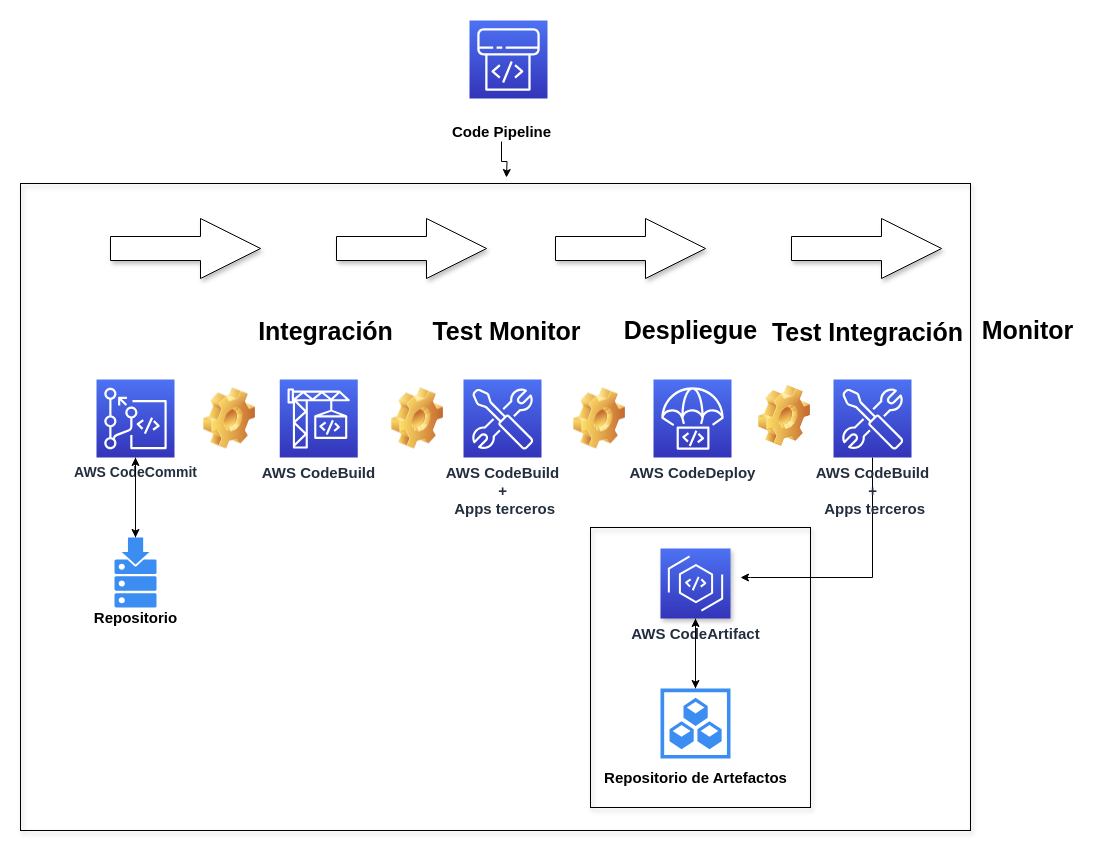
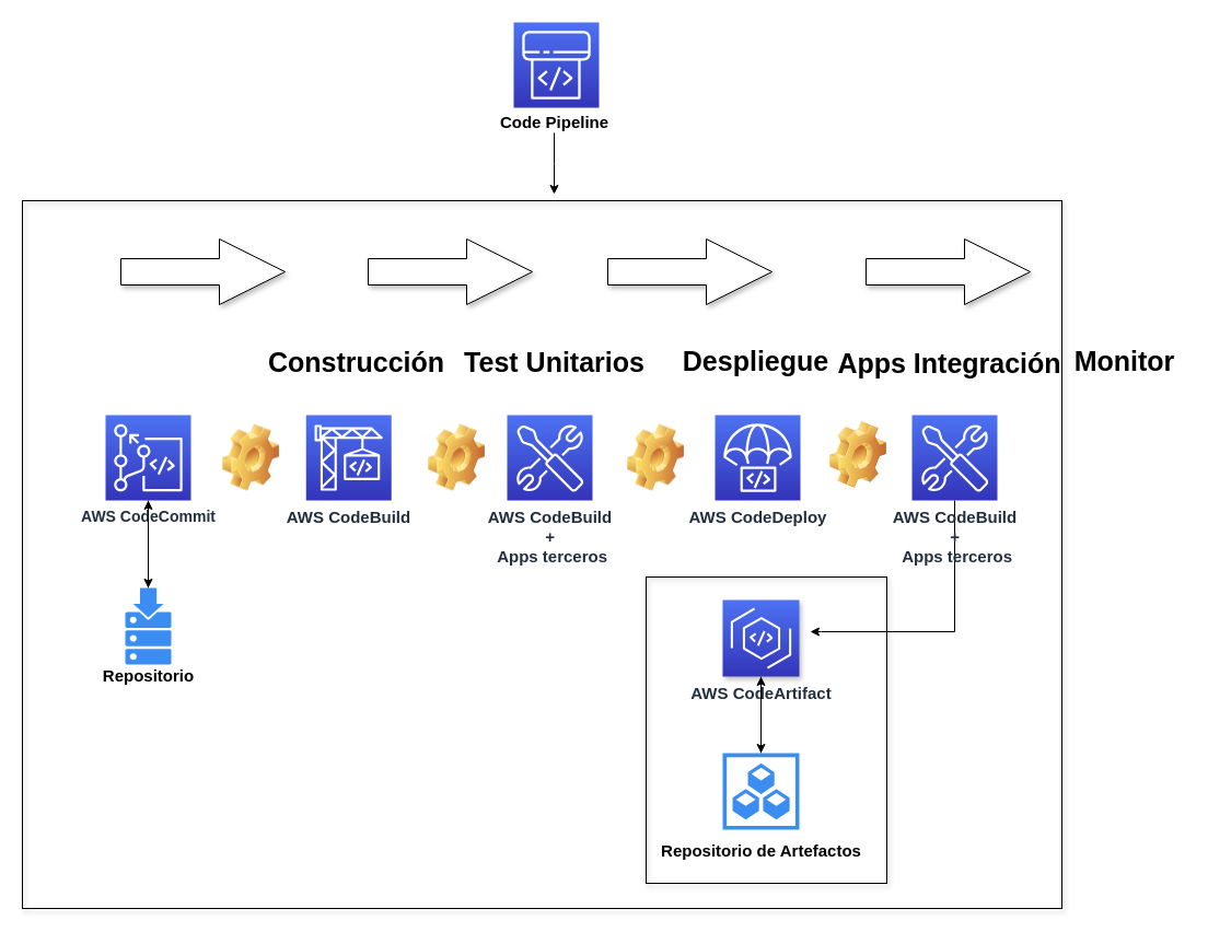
- <mxCell id="6" value="&lt;b&gt;&lt;font style=&quot;font-size: 15px;&quot;&gt;Code Pipeline&lt;/font&gt;&lt;/b&gt;" style="text;html=1;resizable=0;autosize=1;align=center;verticalAlign=middle;points=[];fillColor=none;strokeColor=none;rounded=0;labelBackgroundColor=none;fontColor=default;" parent="1" vertex="1"><mxGeometry x="446" y="121" width="110" height="20" as="geometry" /></mxCell>
+ <mxCell id="6" value="&lt;b&gt;&lt;font style=&quot;font-size: 15px;&quot;&gt;Code Pipeline&lt;/font&gt;&lt;/b&gt;" style="text;html=1;resizable=0;autosize=1;align=center;verticalAlign=middle;points=[];fillColor=none;strokeColor=none;rounded=0;labelBackgroundColor=none;fontColor=default;" parent="1" vertex="1"><mxGeometry x="451" y="101" width="110" height="20" as="geometry" /></mxCell>
- <mxCell id="23" value="&lt;font size=&quot;1&quot; style=&quot;&quot;&gt;&lt;b style=&quot;font-size: 25px;&quot;&gt;Integración&lt;/b&gt;&lt;/font&gt;" style="text;html=1;resizable=0;autosize=1;align=center;verticalAlign=middle;points=[];fillColor=none;strokeColor=none;rounded=0;shadow=1;" parent="1" vertex="1"><mxGeometry x="235" y="315" width="180" height="30" as="geometry" /></mxCell>
+ <mxCell id="23" value="&lt;font size=&quot;1&quot; style=&quot;&quot;&gt;&lt;b style=&quot;font-size: 25px;&quot;&gt;Construcción&lt;/b&gt;&lt;/font&gt;" style="text;html=1;resizable=0;autosize=1;align=center;verticalAlign=middle;points=[];fillColor=none;strokeColor=none;rounded=0;shadow=1;" parent="1" vertex="1"><mxGeometry x="235" y="315" width="180" height="30" as="geometry" /></mxCell>
- <mxCell id="24" value="&lt;font size=&quot;1&quot; style=&quot;&quot;&gt;&lt;b style=&quot;font-size: 25px;&quot;&gt;Test Monitor&lt;/b&gt;&lt;/font&gt;" style="text;html=1;resizable=0;autosize=1;align=center;verticalAlign=middle;points=[];fillColor=none;strokeColor=none;rounded=0;shadow=1;" parent="1" vertex="1"><mxGeometry x="416" y="315" width="180" height="30" as="geometry" /></mxCell>
+ <mxCell id="24" value="&lt;font size=&quot;1&quot; style=&quot;&quot;&gt;&lt;b style=&quot;font-size: 25px;&quot;&gt;Test Unitarios&lt;/b&gt;&lt;/font&gt;" style="text;html=1;resizable=0;autosize=1;align=center;verticalAlign=middle;points=[];fillColor=none;strokeColor=none;rounded=0;shadow=1;" parent="1" vertex="1"><mxGeometry x="416" y="315" width="180" height="30" as="geometry" /></mxCell>
- <mxCell id="34" value="&lt;font size=&quot;1&quot; style=&quot;&quot;&gt;&lt;b style=&quot;font-size: 25px;&quot;&gt;Test Integración&lt;/b&gt;&lt;/font&gt;" style="text;html=1;resizable=0;autosize=1;align=center;verticalAlign=middle;points=[];fillColor=none;strokeColor=none;rounded=0;shadow=1;" vertex="1" parent="1"><mxGeometry x="762" y="316" width="210" height="30" as="geometry" /></mxCell>
+ <mxCell id="34" value="&lt;font size=&quot;1&quot; style=&quot;&quot;&gt;&lt;b style=&quot;font-size: 25px;&quot;&gt;Apps Integración&lt;/b&gt;&lt;/font&gt;" style="text;html=1;resizable=0;autosize=1;align=center;verticalAlign=middle;points=[];fillColor=none;strokeColor=none;rounded=0;shadow=1;" vertex="1" parent="1"><mxGeometry x="762" y="316" width="210" height="30" as="geometry" /></mxCell>
